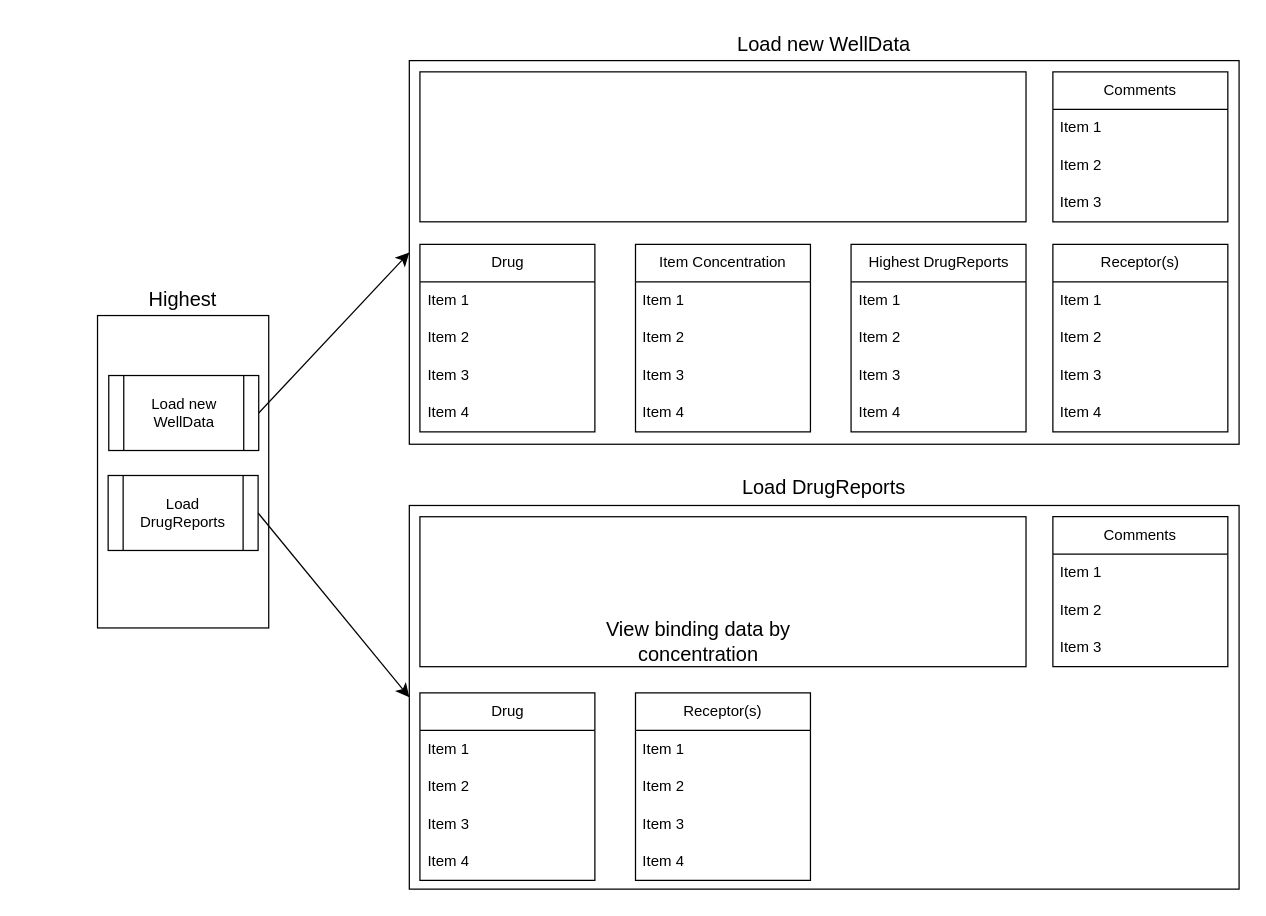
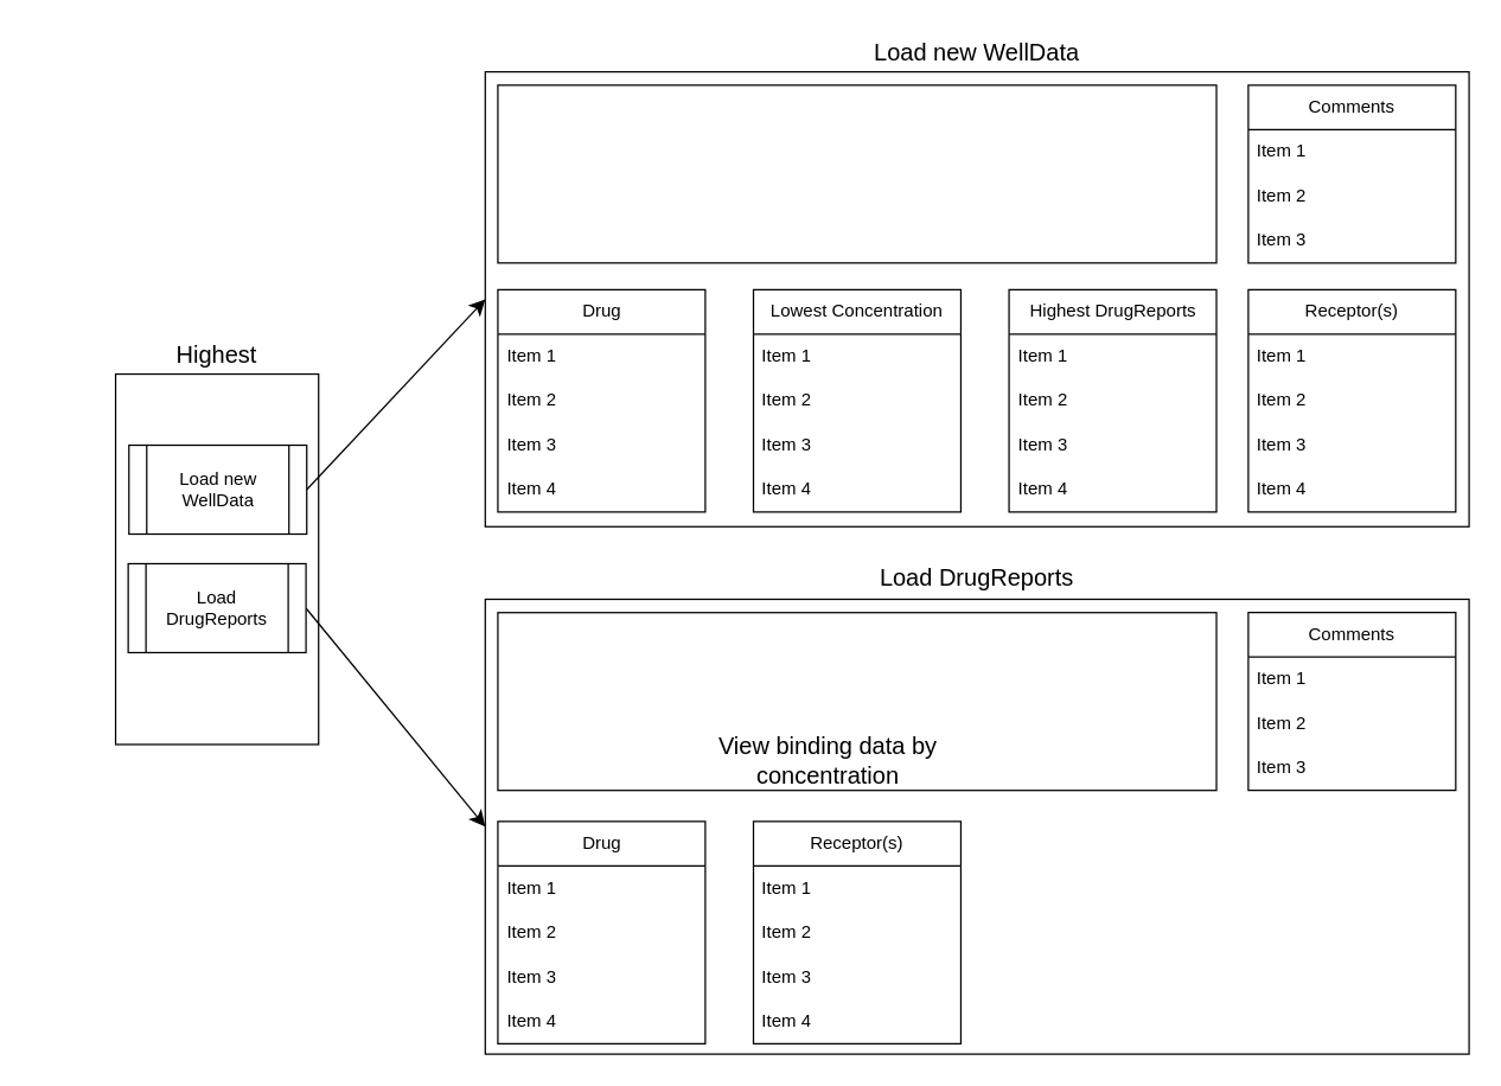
- <mxCell id="9" value="Item Concentration" style="swimlane;fontStyle=0;childLayout=stackLayout;horizontal=1;startSize=30;horizontalStack=0;resizeParent=1;resizeParentMax=0;resizeLast=0;collapsible=1;marginBottom=0;whiteSpace=wrap;html=1;" vertex="1" parent="1"><mxGeometry x="508" y="195" width="140" height="150" as="geometry" /></mxCell>
+ <mxCell id="9" value="Lowest Concentration" style="swimlane;fontStyle=0;childLayout=stackLayout;horizontal=1;startSize=30;horizontalStack=0;resizeParent=1;resizeParentMax=0;resizeLast=0;collapsible=1;marginBottom=0;whiteSpace=wrap;html=1;" vertex="1" parent="1"><mxGeometry x="508" y="195" width="140" height="150" as="geometry" /></mxCell>
